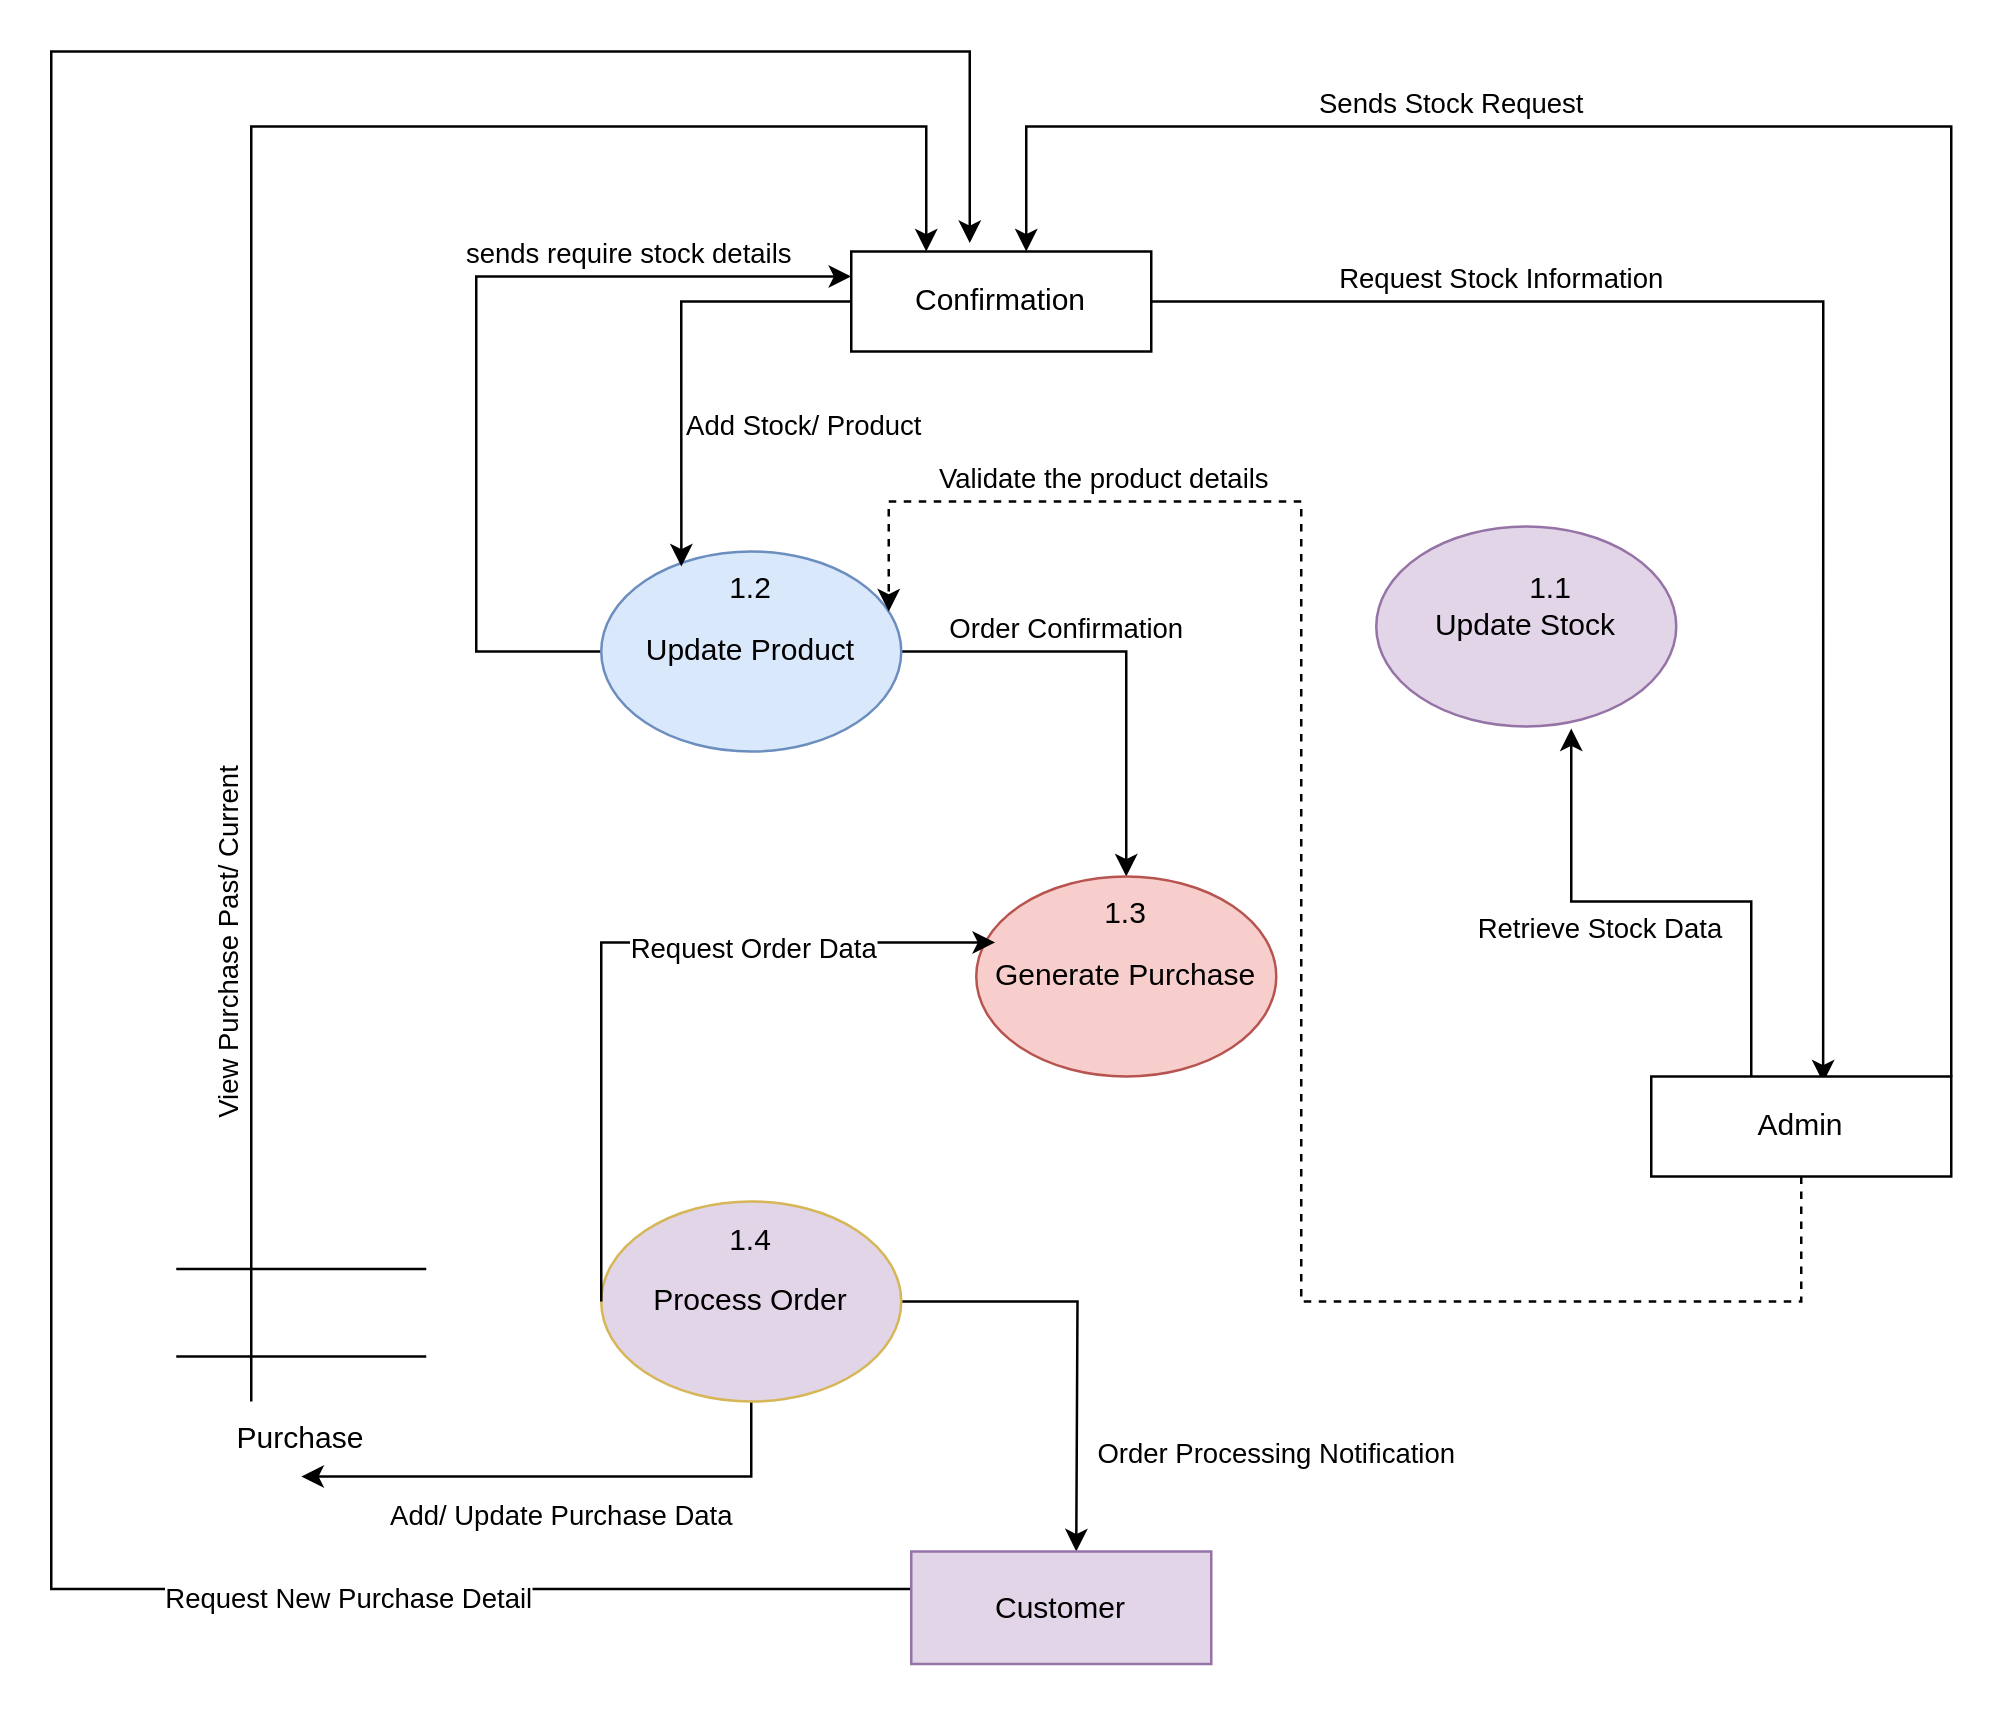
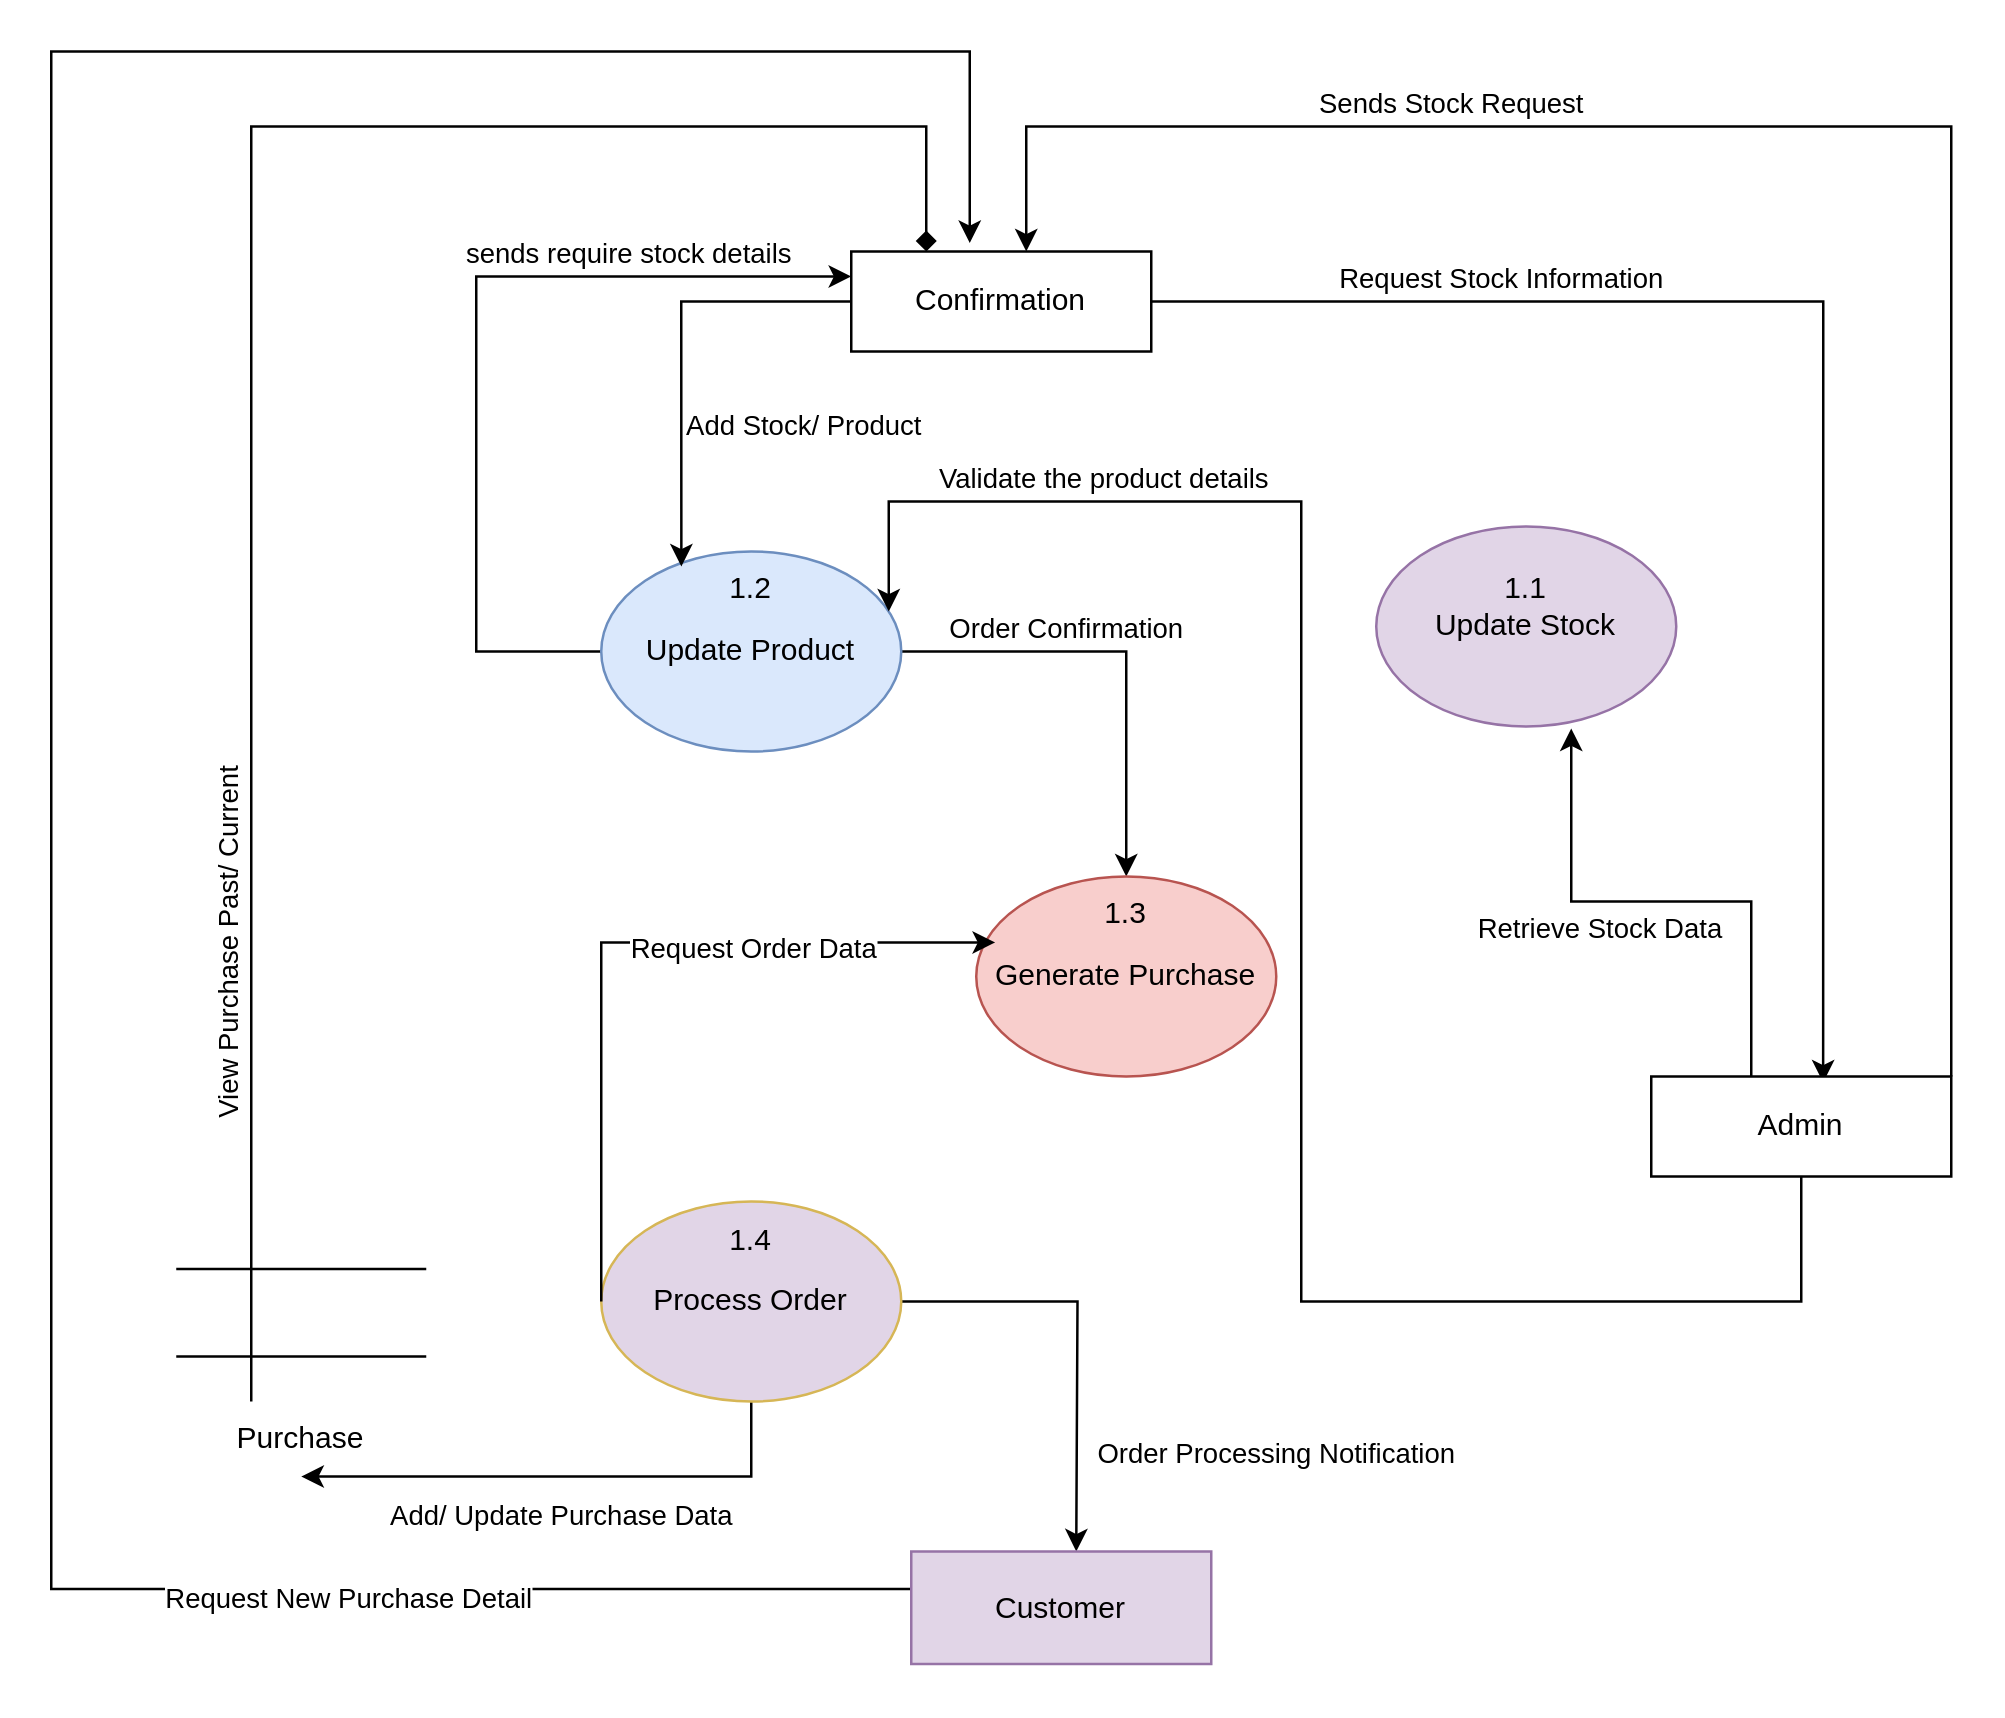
- <mxCell id="17" style="edgeStyle=orthogonalEdgeStyle;rounded=0;orthogonalLoop=1;jettySize=auto;html=1;" parent="1" source="19" target="4" edge="1"><mxGeometry relative="1" as="geometry"><Array as="points"><mxPoint x="100" y="50" /><mxPoint x="370" y="50" /></Array></mxGeometry></mxCell>
+ <mxCell id="17" style="edgeStyle=orthogonalEdgeStyle;rounded=0;orthogonalLoop=1;jettySize=auto;html=1;endArrow=diamond;" parent="1" source="19" target="4" edge="1"><mxGeometry relative="1" as="geometry"><Array as="points"><mxPoint x="100" y="50" /><mxPoint x="370" y="50" /></Array></mxGeometry></mxCell>
- <mxCell id="32" value="1.1" style="text;html=1;align=center;verticalAlign=middle;whiteSpace=wrap;rounded=0;" parent="1" vertex="1"><mxGeometry x="590" y="220" width="60" height="30" as="geometry" /></mxCell>
+ <mxCell id="32" value="1.1" style="text;html=1;align=center;verticalAlign=middle;whiteSpace=wrap;rounded=0;" parent="1" vertex="1"><mxGeometry x="580" y="220" width="60" height="30" as="geometry" /></mxCell>
- <mxCell id="23" style="edgeStyle=orthogonalEdgeStyle;rounded=0;orthogonalLoop=1;jettySize=auto;html=1;dashed=1;" parent="1" source="25" target="10" edge="1"><mxGeometry relative="1" as="geometry"><Array as="points"><mxPoint x="720" y="520" /><mxPoint x="520" y="520" /><mxPoint x="520" y="200" /><mxPoint x="355" y="200" /></Array></mxGeometry></mxCell>
+ <mxCell id="23" style="edgeStyle=orthogonalEdgeStyle;rounded=0;orthogonalLoop=1;jettySize=auto;html=1;" parent="1" source="25" target="10" edge="1"><mxGeometry relative="1" as="geometry"><Array as="points"><mxPoint x="720" y="520" /><mxPoint x="520" y="520" /><mxPoint x="520" y="200" /><mxPoint x="355" y="200" /></Array></mxGeometry></mxCell>
